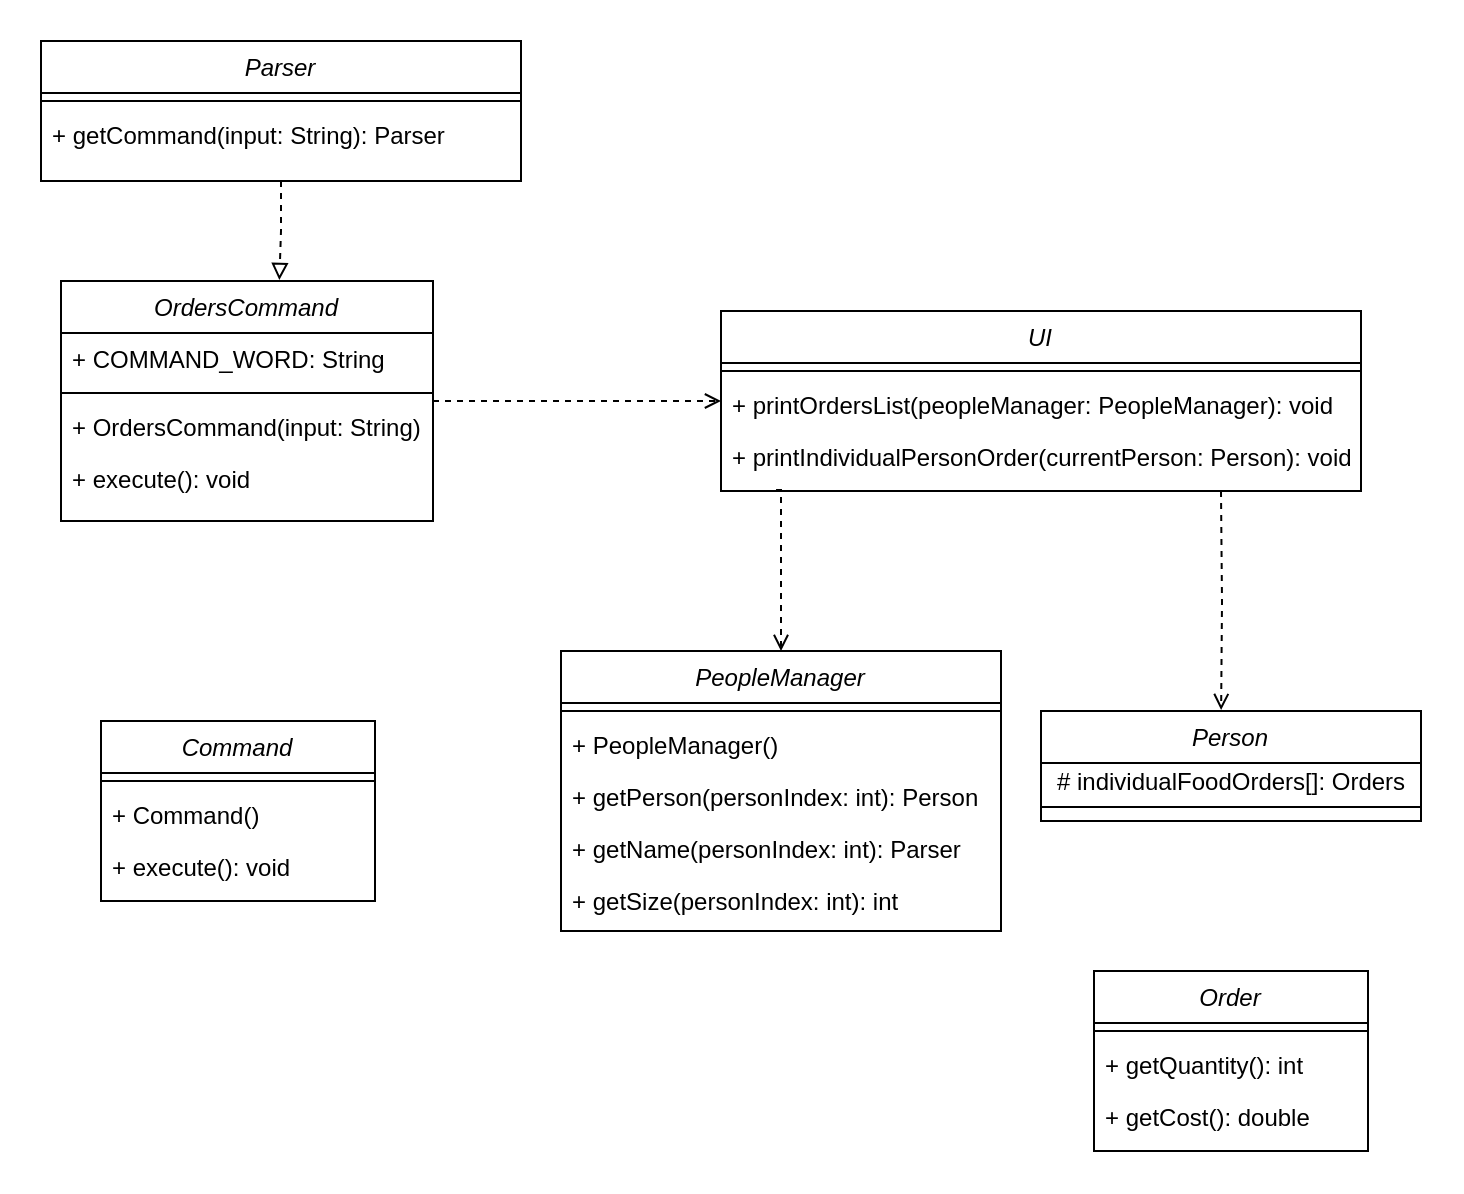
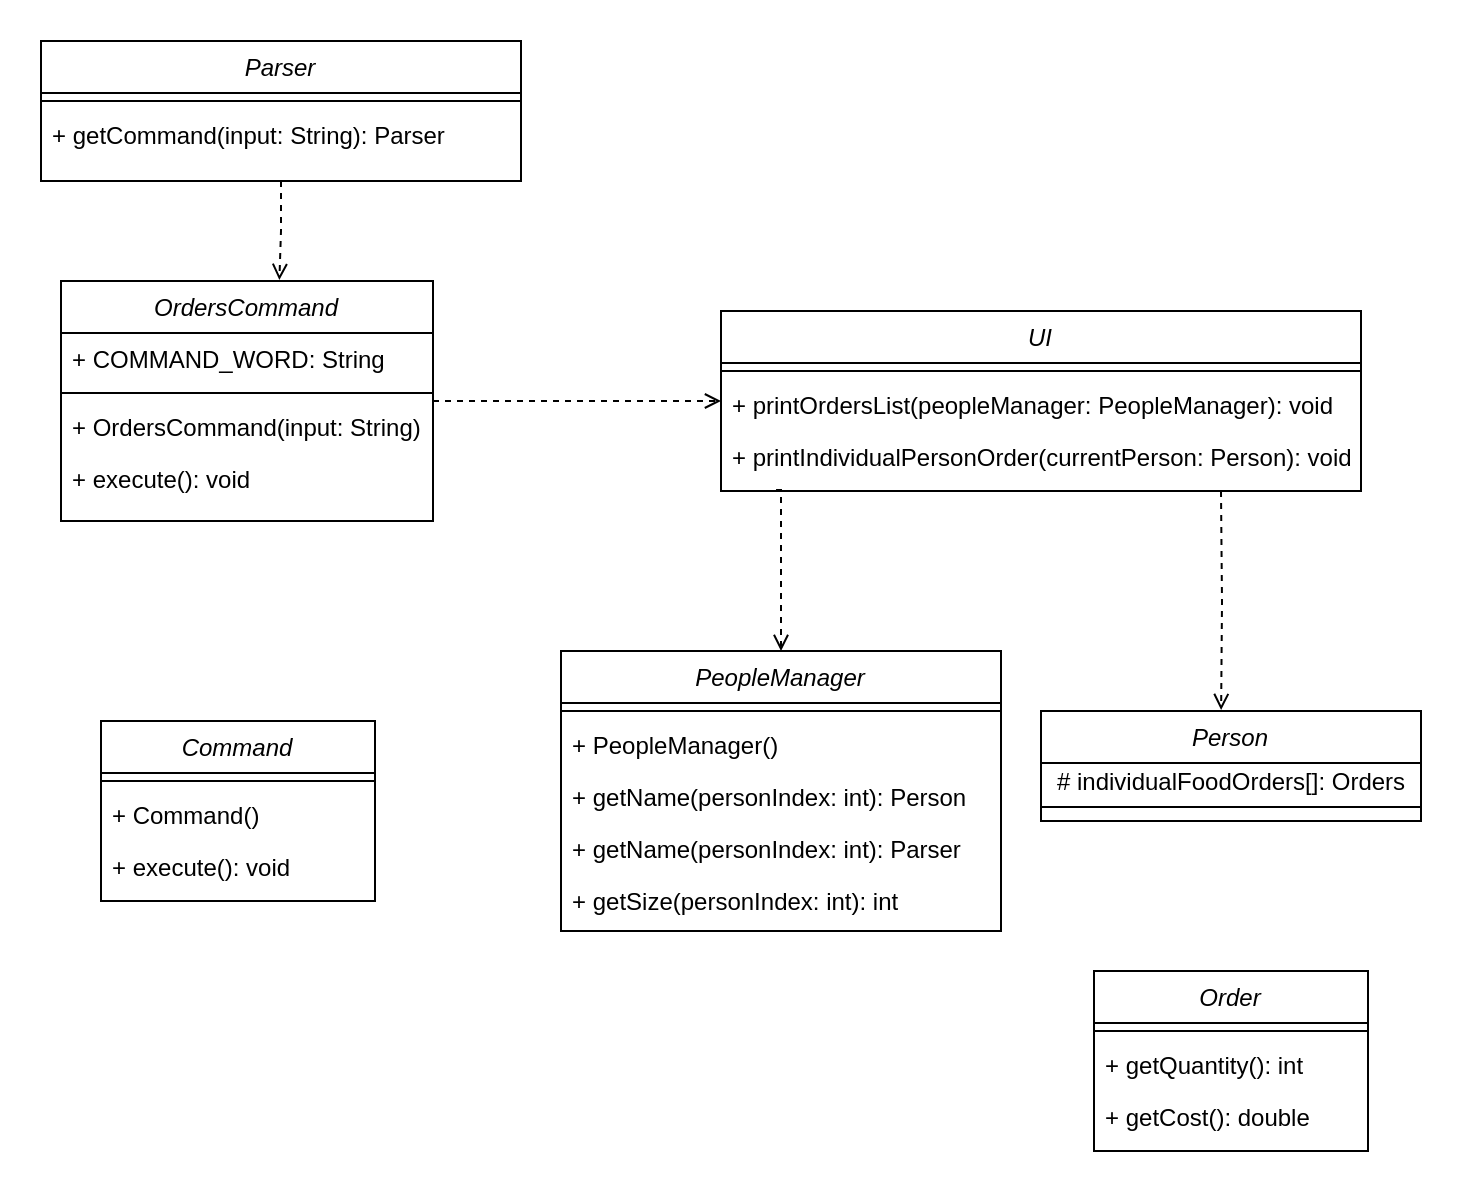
- <mxCell id="20" style="edgeStyle=orthogonalEdgeStyle;rounded=0;orthogonalLoop=1;jettySize=auto;html=1;exitX=0.5;exitY=1;exitDx=0;exitDy=0;dashed=1;endArrow=block;endFill=0;entryX=0.587;entryY=-0.004;entryDx=0;entryDy=0;entryPerimeter=0;" edge="1" parent="1" source="21" target="3"><mxGeometry relative="1" as="geometry"><mxPoint x="140" y="200" as="targetPoint" /></mxGeometry></mxCell>
+ <mxCell id="20" style="edgeStyle=orthogonalEdgeStyle;rounded=0;orthogonalLoop=1;jettySize=auto;html=1;exitX=0.5;exitY=1;exitDx=0;exitDy=0;dashed=1;endArrow=open;endFill=0;entryX=0.587;entryY=-0.004;entryDx=0;entryDy=0;entryPerimeter=0;" edge="1" parent="1" source="21" target="3"><mxGeometry relative="1" as="geometry"><mxPoint x="140" y="200" as="targetPoint" /></mxGeometry></mxCell>
- <mxCell id="17" value="+ getPerson(personIndex: int): Person" style="text;align=left;verticalAlign=top;spacingLeft=4;spacingRight=4;overflow=hidden;rotatable=0;points=[[0,0.5],[1,0.5]];portConstraint=eastwest;" vertex="1" parent="14"><mxGeometry y="60" width="220" height="26" as="geometry" /></mxCell>
+ <mxCell id="17" value="+ getName(personIndex: int): Person" style="text;align=left;verticalAlign=top;spacingLeft=4;spacingRight=4;overflow=hidden;rotatable=0;points=[[0,0.5],[1,0.5]];portConstraint=eastwest;" vertex="1" parent="14"><mxGeometry y="60" width="220" height="26" as="geometry" /></mxCell>
